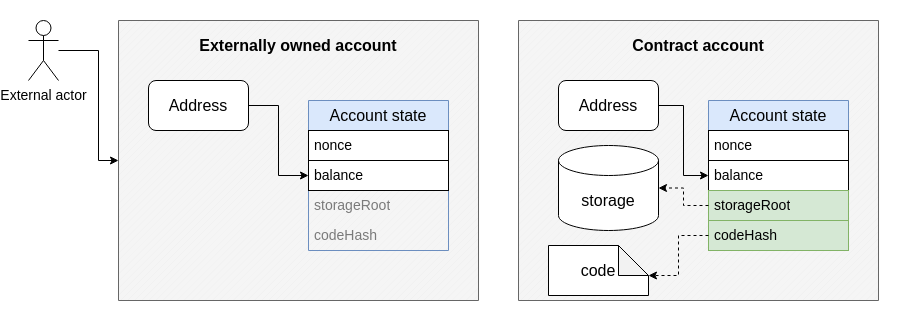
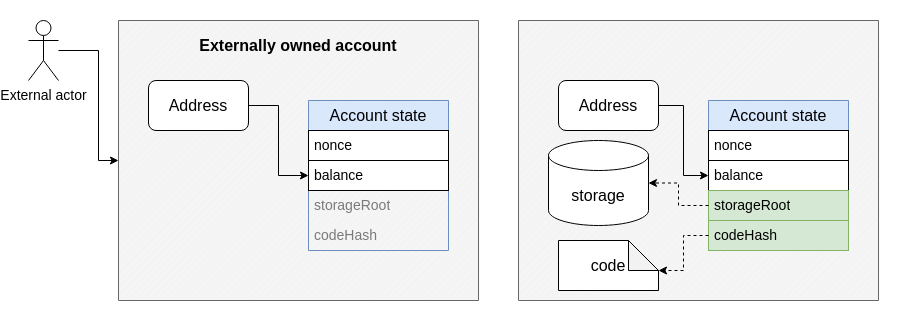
- <mxCell id="19" value="Contract account" style="text;html=1;strokeColor=none;fillColor=none;align=center;verticalAlign=middle;whiteSpace=wrap;rounded=0;fontSize=16;fontStyle=1" vertex="1" parent="1"><mxGeometry x="585" y="30" width="210" height="30" as="geometry" /></mxCell>
- <mxCell id="20" value="&lt;font style=&quot;font-size: 16px;&quot;&gt;storage&lt;/font&gt;" style="shape=cylinder3;whiteSpace=wrap;html=1;boundedLbl=1;backgroundOutline=1;size=15;" vertex="1" parent="1"><mxGeometry x="550" y="145" width="100" height="85" as="geometry" /></mxCell>
+ <mxCell id="20" value="&lt;font style=&quot;font-size: 16px;&quot;&gt;storage&lt;/font&gt;" style="shape=cylinder3;whiteSpace=wrap;html=1;boundedLbl=1;backgroundOutline=1;size=15;" vertex="1" parent="1"><mxGeometry x="540" y="140" width="100" height="85" as="geometry" /></mxCell>
- <mxCell id="21" value="&lt;font style=&quot;font-size: 16px;&quot;&gt;code&lt;/font&gt;" style="shape=note;whiteSpace=wrap;html=1;backgroundOutline=1;darkOpacity=0.05;" vertex="1" parent="1"><mxGeometry x="540" y="245" width="100" height="50" as="geometry" /></mxCell>
+ <mxCell id="21" value="&lt;font style=&quot;font-size: 16px;&quot;&gt;code&lt;/font&gt;" style="shape=note;whiteSpace=wrap;html=1;backgroundOutline=1;darkOpacity=0.05;" vertex="1" parent="1"><mxGeometry x="550" y="240" width="100" height="50" as="geometry" /></mxCell>
